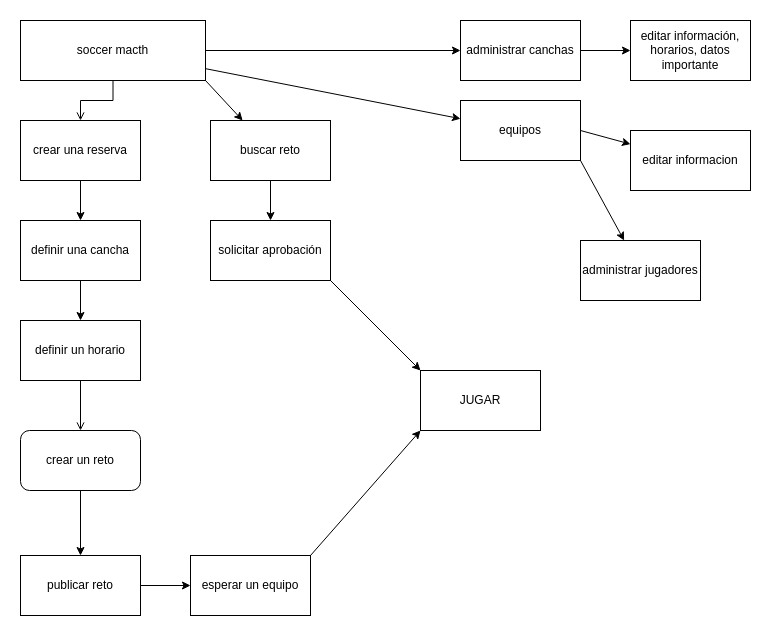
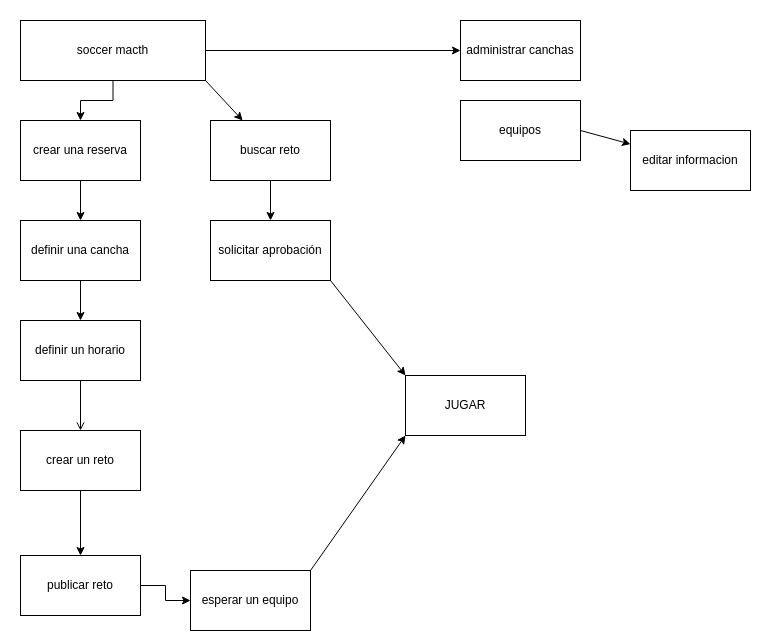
- <mxCell id="7" value="" style="edgeStyle=orthogonalEdgeStyle;rounded=0;orthogonalLoop=1;jettySize=auto;html=1;" edge="1" parent="1" source="8" target="9"><mxGeometry relative="1" as="geometry" /></mxCell>
- <mxCell id="9" value="editar información, horarios, datos importante" style="rounded=0;whiteSpace=wrap;html=1;" vertex="1" parent="1"><mxGeometry x="630" y="20" width="120" height="60" as="geometry" /></mxCell>
- <mxCell id="27" value="" style="endArrow=classic;html=1;" edge="1" parent="1" source="4" target="26"><mxGeometry width="50" height="50" relative="1" as="geometry"><mxPoint x="360" y="400" as="sourcePoint" /><mxPoint x="410" y="350" as="targetPoint" /></mxGeometry></mxCell>
- <mxCell id="2" value="" style="edgeStyle=orthogonalEdgeStyle;rounded=0;orthogonalLoop=1;jettySize=auto;html=1;endArrow=open;" edge="1" parent="1" source="4" target="6"><mxGeometry relative="1" as="geometry" /></mxCell>
+ <mxCell id="2" value="" style="edgeStyle=orthogonalEdgeStyle;rounded=0;orthogonalLoop=1;jettySize=auto;html=1;" edge="1" parent="1" source="4" target="6"><mxGeometry relative="1" as="geometry" /></mxCell>
- <mxCell id="30" value="" style="endArrow=classic;html=1;exitX=1;exitY=1;exitDx=0;exitDy=0;" edge="1" parent="1" source="26" target="29"><mxGeometry width="50" height="50" relative="1" as="geometry"><mxPoint x="360" y="290" as="sourcePoint" /><mxPoint x="410" y="240" as="targetPoint" /></mxGeometry></mxCell>
- <mxCell id="29" value="administrar jugadores" style="rounded=0;whiteSpace=wrap;html=1;" vertex="1" parent="1"><mxGeometry x="580" y="240" width="120" height="60" as="geometry" /></mxCell>
- <mxCell id="21" value="&lt;span&gt;JUGAR&lt;/span&gt;" style="rounded=0;whiteSpace=wrap;html=1;" vertex="1" parent="1"><mxGeometry x="420" y="370" width="120" height="60" as="geometry" /></mxCell>
+ <mxCell id="21" value="&lt;span&gt;JUGAR&lt;/span&gt;" style="rounded=0;whiteSpace=wrap;html=1;" vertex="1" parent="1"><mxGeometry x="405" y="375" width="120" height="60" as="geometry" /></mxCell>
- <mxCell id="15" value="crear un reto" style="whiteSpace=wrap;html=1;rounded=1;" vertex="1" parent="1"><mxGeometry x="20" y="430" width="120" height="60" as="geometry" /></mxCell>
+ <mxCell id="15" value="crear un reto" style="rounded=0;whiteSpace=wrap;html=1;" vertex="1" parent="1"><mxGeometry x="20" y="430" width="120" height="60" as="geometry" /></mxCell>
- <mxCell id="22" value="esperar un equipo" style="rounded=0;whiteSpace=wrap;html=1;" vertex="1" parent="1"><mxGeometry x="190" y="555" width="120" height="60" as="geometry" /></mxCell>
+ <mxCell id="22" value="esperar un equipo" style="rounded=0;whiteSpace=wrap;html=1;" vertex="1" parent="1"><mxGeometry x="190" y="570" width="120" height="60" as="geometry" /></mxCell>
